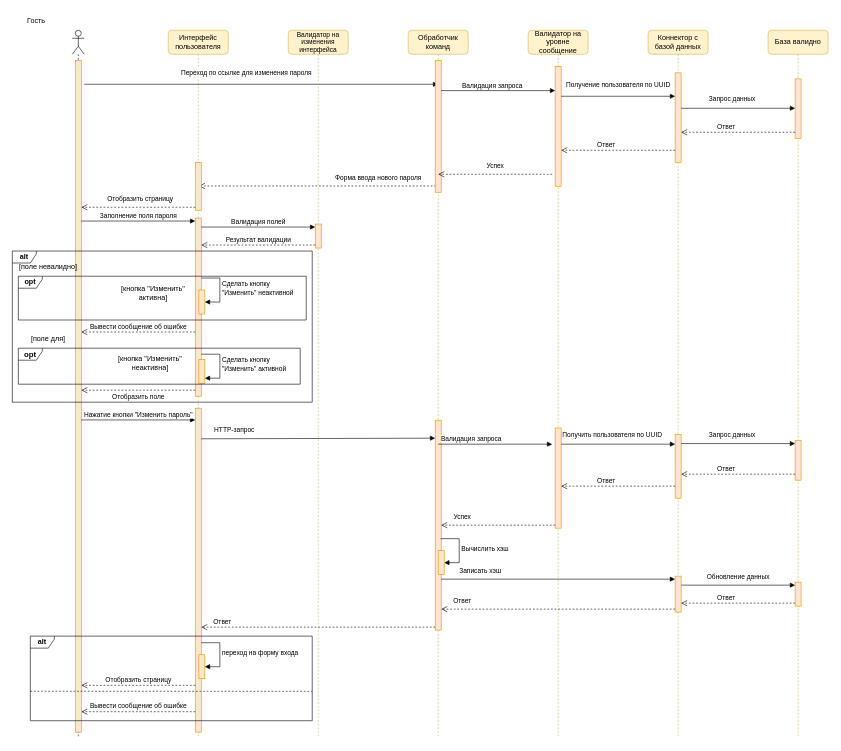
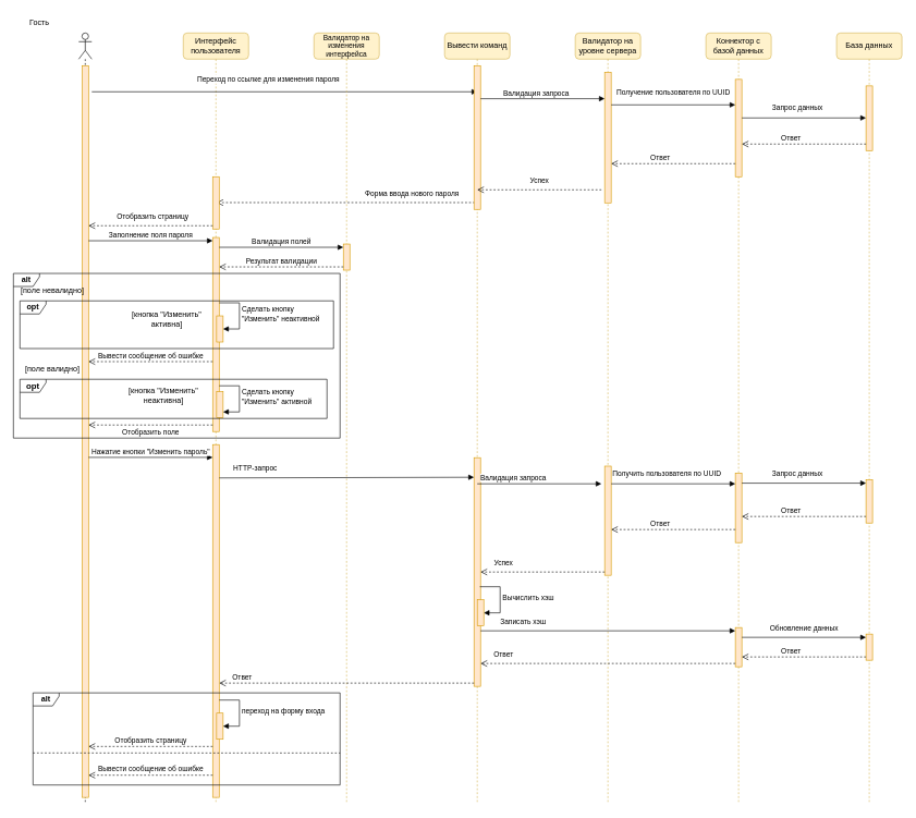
- <mxCell id="36" value="Обработчик команд" style="shape=umlLifeline;perimeter=lifelinePerimeter;whiteSpace=wrap;html=1;container=1;dropTarget=0;collapsible=0;recursiveResize=0;outlineConnect=0;portConstraint=eastwest;newEdgeStyle={&quot;curved&quot;:0,&quot;rounded&quot;:0};rounded=1;fillColor=#fff2cc;strokeColor=#d6b656;" parent="1" vertex="1"><mxGeometry x="680" y="50" width="100" height="1180" as="geometry" /></mxCell>
+ <mxCell id="36" value="Вывести команд" style="shape=umlLifeline;perimeter=lifelinePerimeter;whiteSpace=wrap;html=1;container=1;dropTarget=0;collapsible=0;recursiveResize=0;outlineConnect=0;portConstraint=eastwest;newEdgeStyle={&quot;curved&quot;:0,&quot;rounded&quot;:0};rounded=1;fillColor=#fff2cc;strokeColor=#d6b656;" parent="1" vertex="1"><mxGeometry x="680" y="50" width="100" height="1180" as="geometry" /></mxCell>
- <mxCell id="42" value="Валидатор на уровне сообщение" style="shape=umlLifeline;perimeter=lifelinePerimeter;whiteSpace=wrap;html=1;container=1;dropTarget=0;collapsible=0;recursiveResize=0;outlineConnect=0;portConstraint=eastwest;newEdgeStyle={&quot;curved&quot;:0,&quot;rounded&quot;:0};rounded=1;fillColor=#fff2cc;strokeColor=#d6b656;" parent="1" vertex="1"><mxGeometry x="880" y="50" width="100" height="1180" as="geometry" /></mxCell>
+ <mxCell id="42" value="Валидатор на уровне сервера" style="shape=umlLifeline;perimeter=lifelinePerimeter;whiteSpace=wrap;html=1;container=1;dropTarget=0;collapsible=0;recursiveResize=0;outlineConnect=0;portConstraint=eastwest;newEdgeStyle={&quot;curved&quot;:0,&quot;rounded&quot;:0};rounded=1;fillColor=#fff2cc;strokeColor=#d6b656;" parent="1" vertex="1"><mxGeometry x="880" y="50" width="100" height="1180" as="geometry" /></mxCell>
- <mxCell id="2" value="База валидно" style="shape=umlLifeline;perimeter=lifelinePerimeter;whiteSpace=wrap;html=1;container=1;dropTarget=0;collapsible=0;recursiveResize=0;outlineConnect=0;portConstraint=eastwest;newEdgeStyle={&quot;curved&quot;:0,&quot;rounded&quot;:0};rounded=1;fillColor=#fff2cc;strokeColor=#d6b656;" parent="1" vertex="1"><mxGeometry x="1280" y="50" width="100" height="1180" as="geometry" /></mxCell>
+ <mxCell id="2" value="База данных" style="shape=umlLifeline;perimeter=lifelinePerimeter;whiteSpace=wrap;html=1;container=1;dropTarget=0;collapsible=0;recursiveResize=0;outlineConnect=0;portConstraint=eastwest;newEdgeStyle={&quot;curved&quot;:0,&quot;rounded&quot;:0};rounded=1;fillColor=#fff2cc;strokeColor=#d6b656;" parent="1" vertex="1"><mxGeometry x="1280" y="50" width="100" height="1180" as="geometry" /></mxCell>
- <mxCell id="31" value="[поле для]" style="text;html=1;align=center;verticalAlign=middle;whiteSpace=wrap;rounded=0;" parent="1" vertex="1"><mxGeometry x="30" y="550" width="100" height="30" as="geometry" /></mxCell>
+ <mxCell id="31" value="[поле валидно]" style="text;html=1;align=center;verticalAlign=middle;whiteSpace=wrap;rounded=0;" parent="1" vertex="1"><mxGeometry x="30" y="550" width="100" height="30" as="geometry" /></mxCell>
